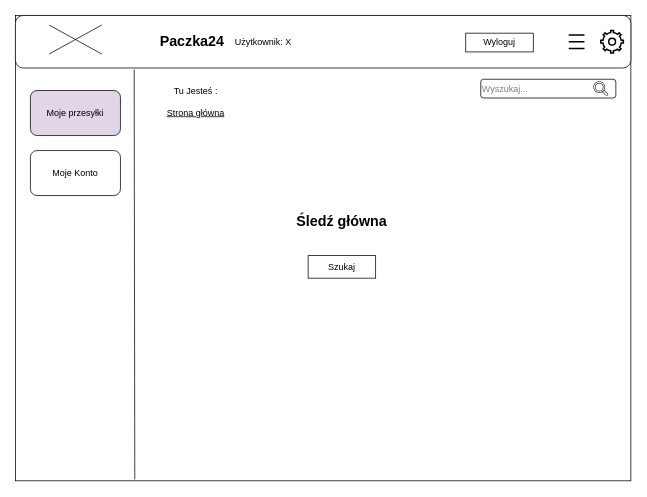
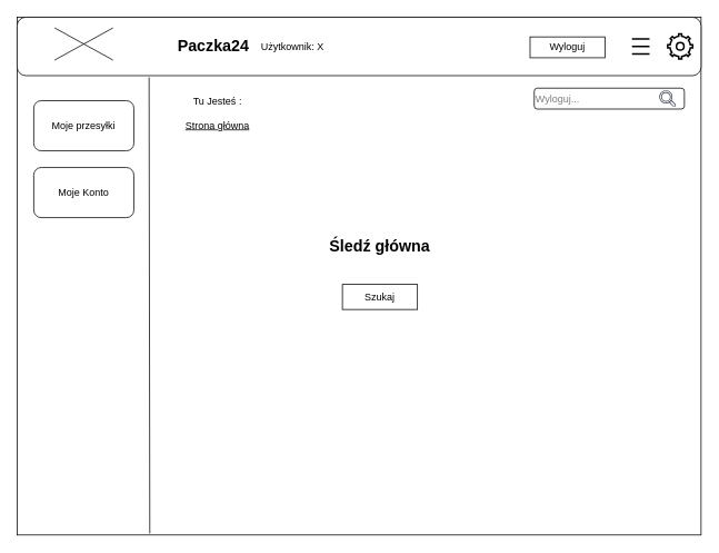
- <mxCell id="12" value="Wyloguj" style="rounded=0;whiteSpace=wrap;html=1;" parent="1" vertex="1"><mxGeometry x="620" y="43.6" width="90" height="25" as="geometry" /></mxCell>
+ <mxCell id="12" value="Wyloguj" style="rounded=0;whiteSpace=wrap;html=1;" parent="1" vertex="1"><mxGeometry x="635" y="43.6" width="90" height="25" as="geometry" /></mxCell>
- <mxCell id="8" value="Wyszukaj..." style="rounded=1;whiteSpace=wrap;html=1;align=left;textOpacity=50;" parent="1" vertex="1"><mxGeometry x="640" y="105" width="180" height="25" as="geometry" /></mxCell>
+ <mxCell id="8" value="Wyloguj..." style="rounded=1;whiteSpace=wrap;html=1;align=left;textOpacity=50;" parent="1" vertex="1"><mxGeometry x="640" y="105" width="180" height="25" as="geometry" /></mxCell>
- <mxCell id="14" value="Moje przesyłki" style="rounded=1;whiteSpace=wrap;html=1;fillColor=#e1d5e7;" vertex="1" parent="1"><mxGeometry x="40" y="120" width="120" height="60" as="geometry" /></mxCell>
+ <mxCell id="14" value="Moje przesyłki" style="rounded=1;whiteSpace=wrap;html=1;" vertex="1" parent="1"><mxGeometry x="40" y="120" width="120" height="60" as="geometry" /></mxCell>
